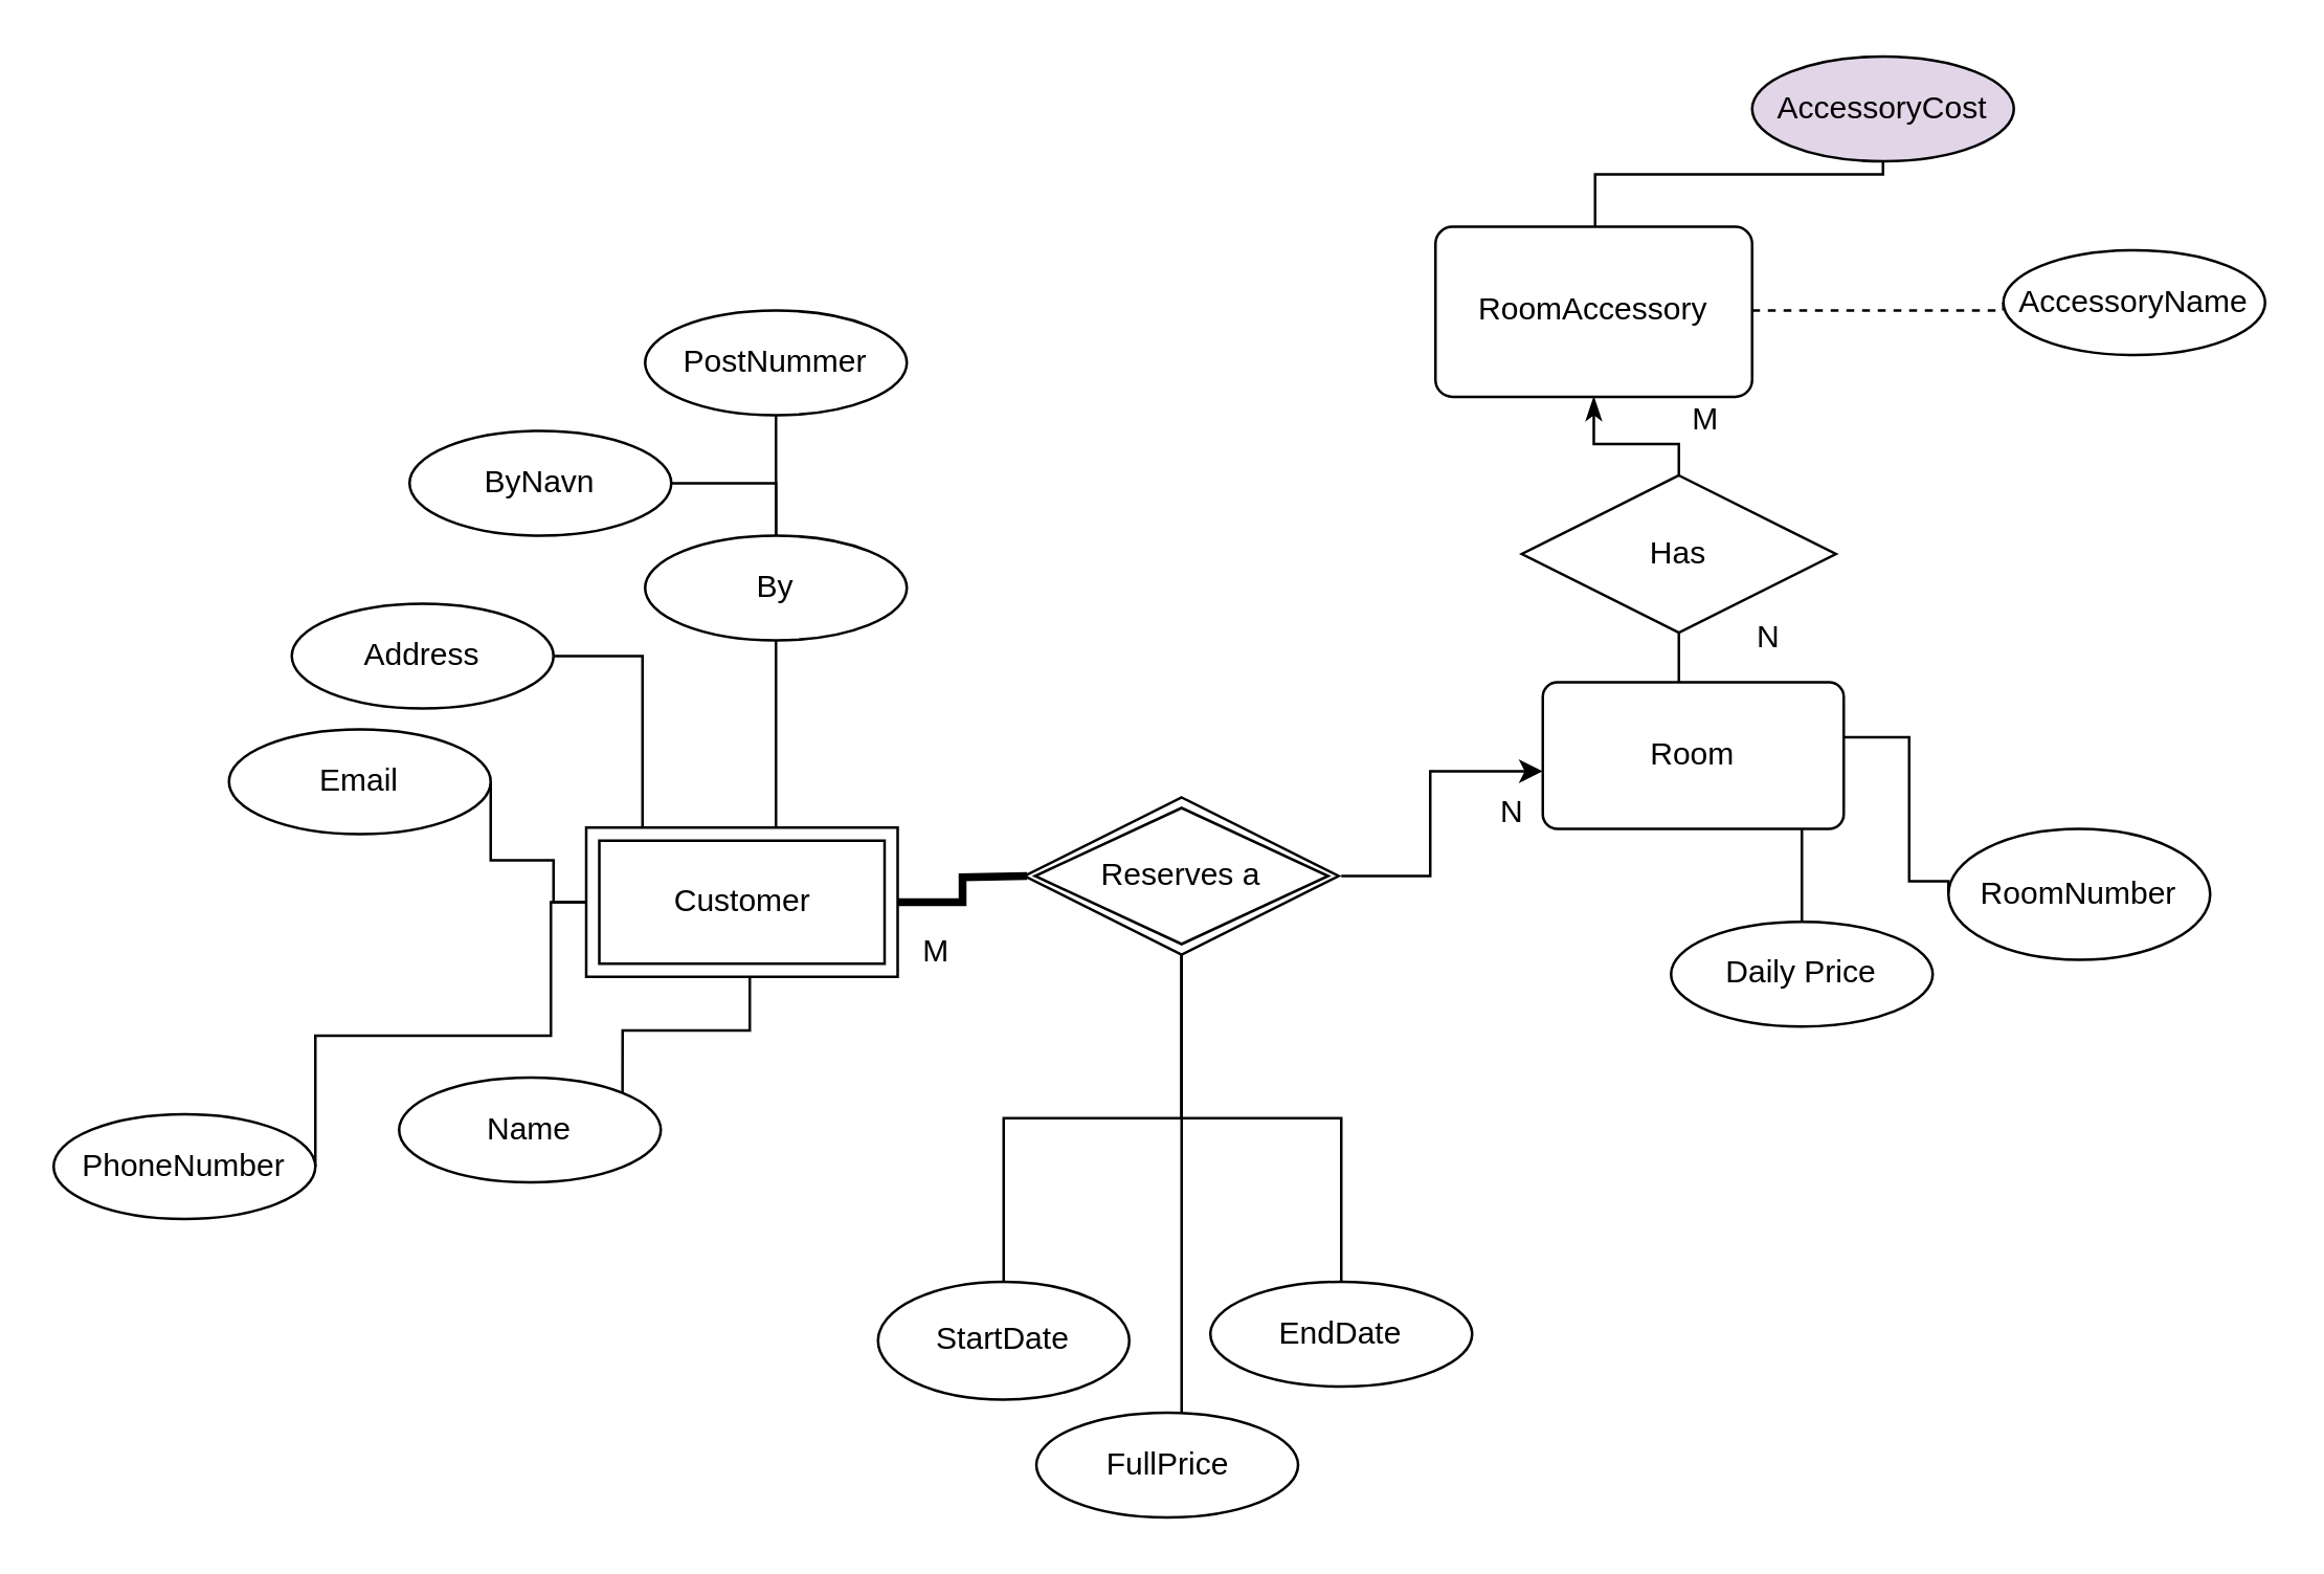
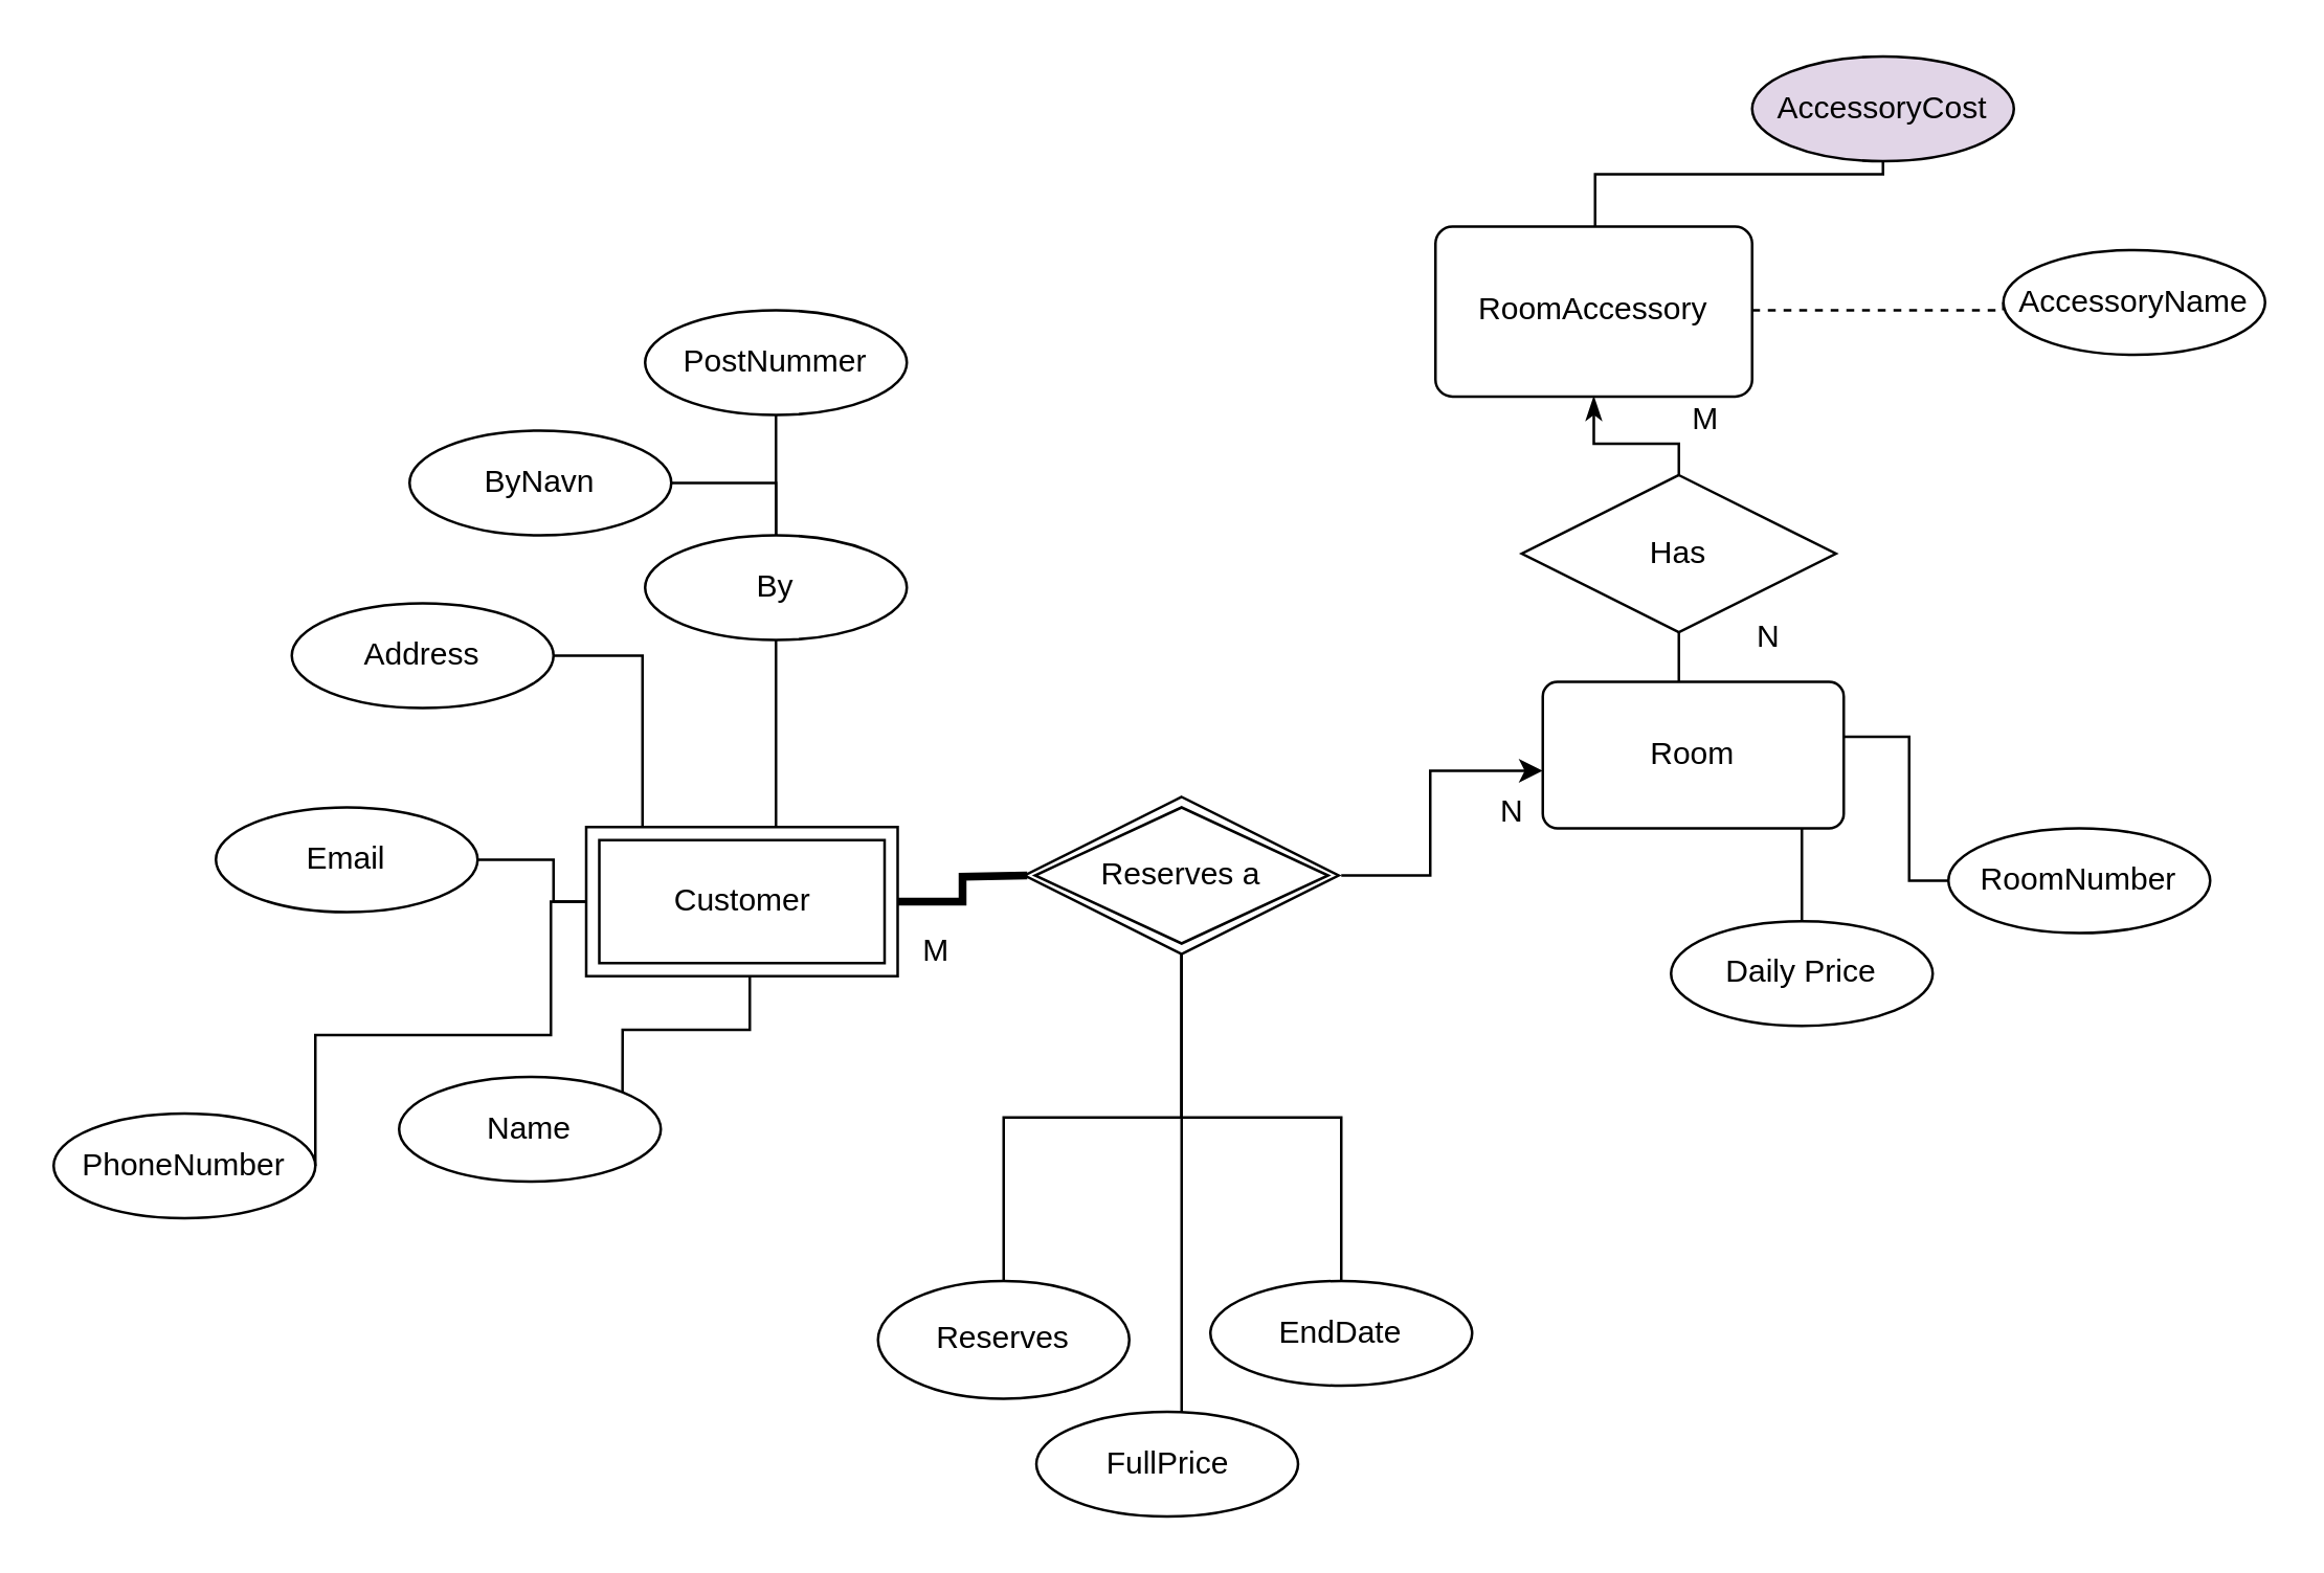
- <mxCell id="19" value="Email" style="ellipse;whiteSpace=wrap;html=1;align=center;" vertex="1" parent="1"><mxGeometry x="87.002" y="277.999" width="100" height="40" as="geometry" /></mxCell>
+ <mxCell id="19" value="Email" style="ellipse;whiteSpace=wrap;html=1;align=center;" vertex="1" parent="1"><mxGeometry x="82.002" y="307.999" width="100" height="40" as="geometry" /></mxCell>
- <mxCell id="11" value="RoomNumber" style="ellipse;whiteSpace=wrap;html=1;align=center;" vertex="1" parent="1"><mxGeometry x="744.002" y="315.999" width="100" height="50" as="geometry" /></mxCell>
+ <mxCell id="11" value="RoomNumber" style="ellipse;whiteSpace=wrap;html=1;align=center;" vertex="1" parent="1"><mxGeometry x="744.002" y="315.999" width="100" height="40" as="geometry" /></mxCell>
- <mxCell id="13" value="StartDate" style="ellipse;whiteSpace=wrap;html=1;align=center;" vertex="1" parent="1"><mxGeometry x="335.002" y="488.999" width="96" height="45" as="geometry" /></mxCell>
+ <mxCell id="13" value="Reserves" style="ellipse;whiteSpace=wrap;html=1;align=center;" vertex="1" parent="1"><mxGeometry x="335.002" y="488.999" width="96" height="45" as="geometry" /></mxCell>
